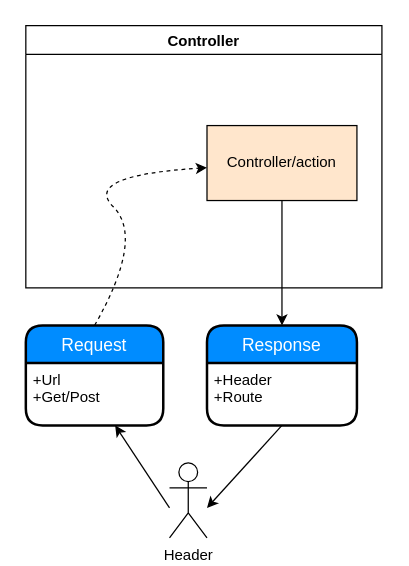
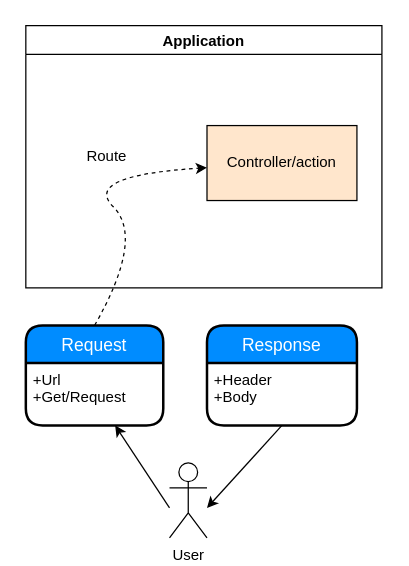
- <mxCell id="9" value="Controller" style="swimlane;" vertex="1" parent="1"><mxGeometry x="20" y="20" width="285" height="210" as="geometry" /></mxCell>
+ <mxCell id="9" value="Application" style="swimlane;" vertex="1" parent="1"><mxGeometry x="20" y="20" width="285" height="210" as="geometry" /></mxCell>
+ <mxCell id="10" value="Route" style="text;html=1;strokeColor=none;fillColor=none;align=center;verticalAlign=middle;whiteSpace=wrap;rounded=0;" vertex="1" parent="9"><mxGeometry x="45" y="95" width="40" height="20" as="geometry" /></mxCell>
- <mxCell id="11" value="" style="endArrow=classic;html=1;exitX=0.5;exitY=1;exitDx=0;exitDy=0;" edge="1" parent="1" source="4" target="7"><mxGeometry width="50" height="50" relative="1" as="geometry"><mxPoint x="-215" y="510" as="sourcePoint" /><mxPoint x="-165" y="460" as="targetPoint" /></mxGeometry></mxCell>
- <mxCell id="6" value="+Url&#10;+Get/Post" style="align=left;strokeColor=none;fillColor=none;spacingLeft=4;fontSize=12;verticalAlign=top;resizable=0;rotatable=0;part=1;" vertex="1" parent="5"><mxGeometry y="30" width="110" height="50" as="geometry" /></mxCell>
+ <mxCell id="6" value="+Url&#10;+Get/Request" style="align=left;strokeColor=none;fillColor=none;spacingLeft=4;fontSize=12;verticalAlign=top;resizable=0;rotatable=0;part=1;" vertex="1" parent="5"><mxGeometry y="30" width="110" height="50" as="geometry" /></mxCell>
- <mxCell id="8" value="+Header&#10;+Route" style="align=left;strokeColor=none;fillColor=none;spacingLeft=4;fontSize=12;verticalAlign=top;resizable=0;rotatable=0;part=1;" vertex="1" parent="7"><mxGeometry y="30" width="120" height="50" as="geometry" /></mxCell>
+ <mxCell id="8" value="+Header&#10;+Body" style="align=left;strokeColor=none;fillColor=none;spacingLeft=4;fontSize=12;verticalAlign=top;resizable=0;rotatable=0;part=1;" vertex="1" parent="7"><mxGeometry y="30" width="120" height="50" as="geometry" /></mxCell>
- <mxCell id="2" value="Header" style="shape=umlActor;verticalLabelPosition=bottom;labelBackgroundColor=#ffffff;verticalAlign=top;html=1;outlineConnect=0;" vertex="1" parent="1"><mxGeometry x="135" y="370" width="30" height="60" as="geometry" /></mxCell>
+ <mxCell id="2" value="User" style="shape=umlActor;verticalLabelPosition=bottom;labelBackgroundColor=#ffffff;verticalAlign=top;html=1;outlineConnect=0;" vertex="1" parent="1"><mxGeometry x="135" y="370" width="30" height="60" as="geometry" /></mxCell>
